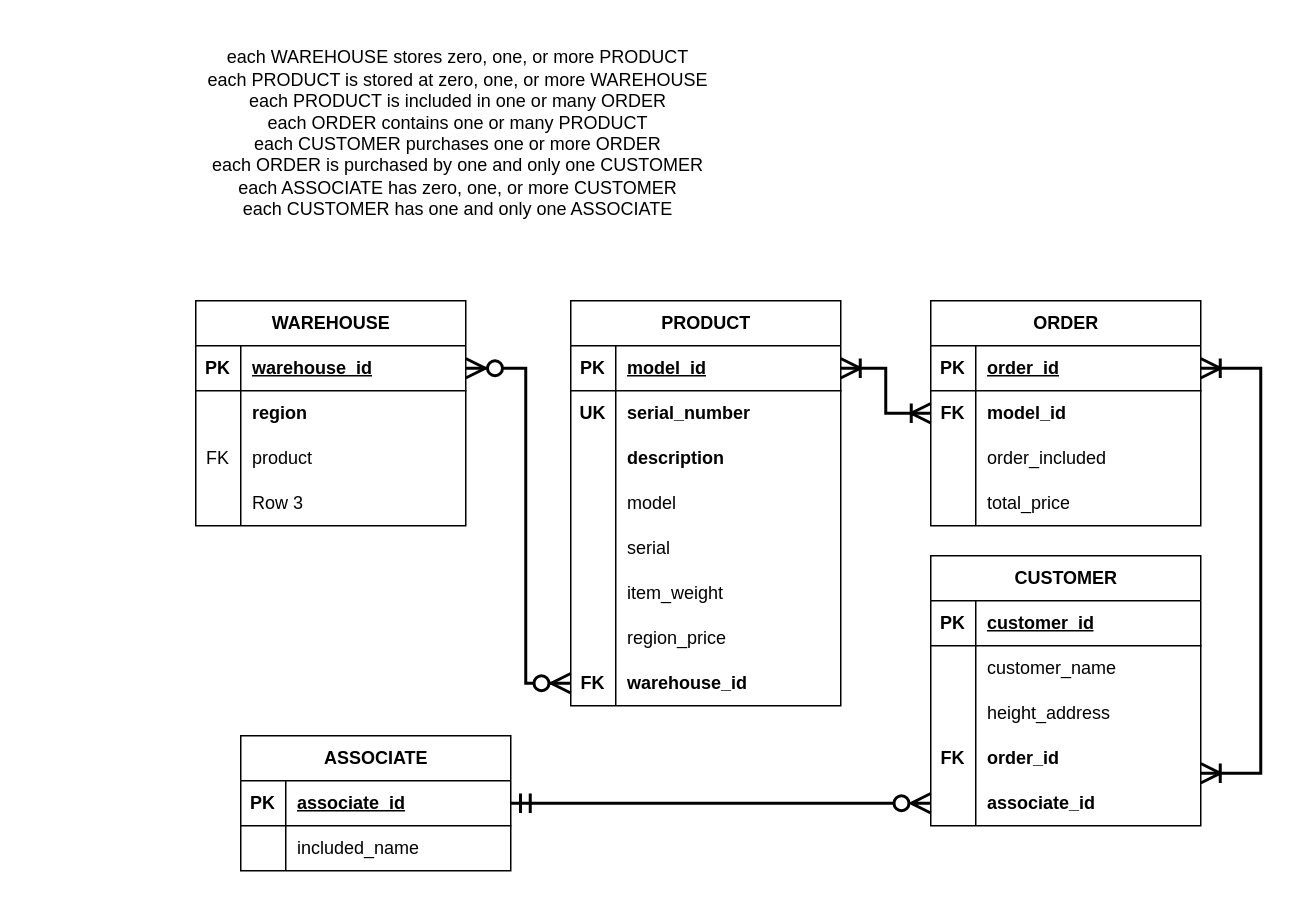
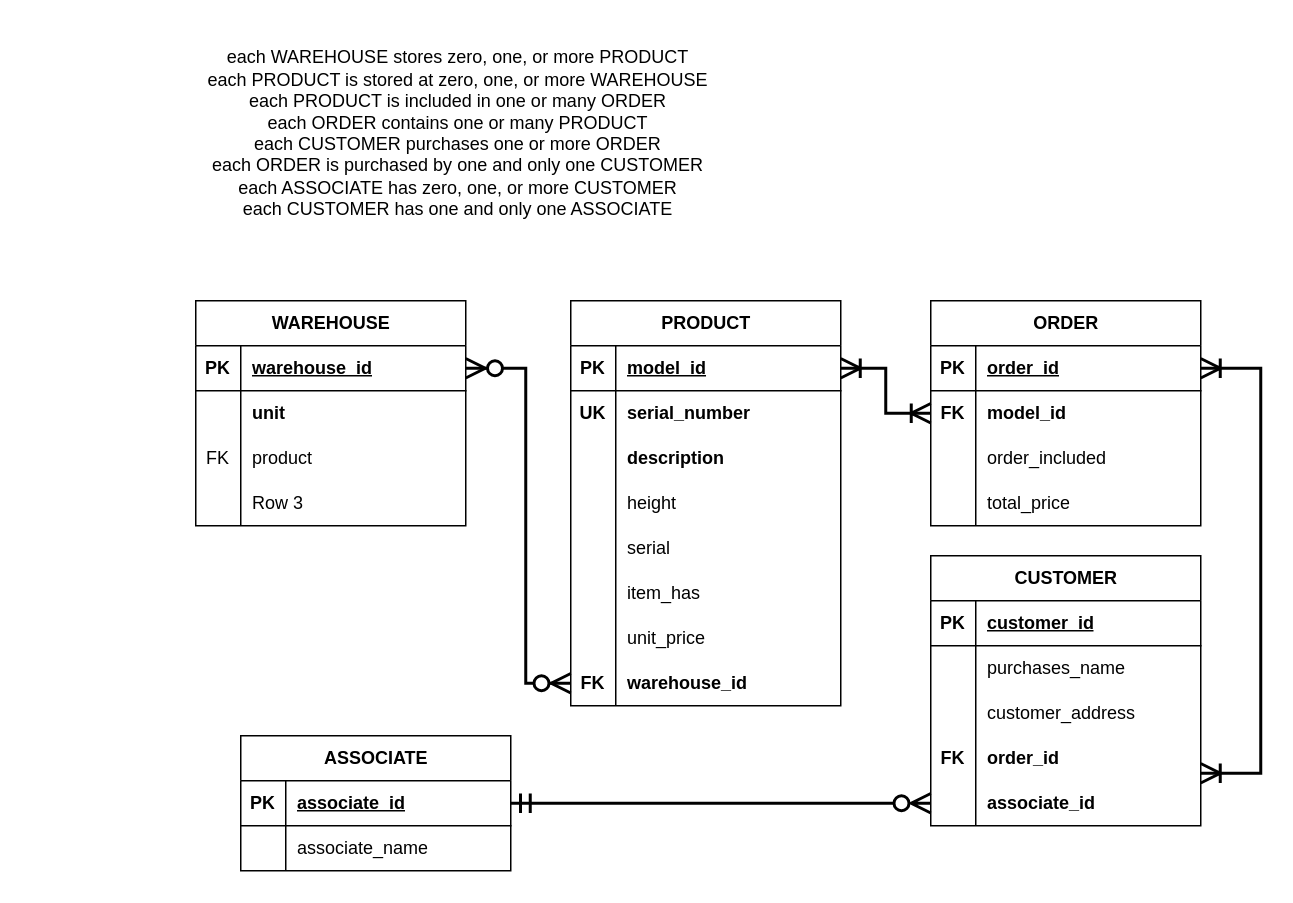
- <mxCell id="50" value="&lt;b&gt;region&lt;/b&gt;" style="shape=partialRectangle;connectable=0;fillColor=none;top=0;left=0;bottom=0;right=0;align=left;spacingLeft=6;overflow=hidden;whiteSpace=wrap;html=1;" parent="48" vertex="1"><mxGeometry x="30" width="150" height="30" as="geometry"><mxRectangle width="150" height="30" as="alternateBounds" /></mxGeometry></mxCell>
+ <mxCell id="50" value="&lt;b&gt;unit&lt;/b&gt;" style="shape=partialRectangle;connectable=0;fillColor=none;top=0;left=0;bottom=0;right=0;align=left;spacingLeft=6;overflow=hidden;whiteSpace=wrap;html=1;" parent="48" vertex="1"><mxGeometry x="30" width="150" height="30" as="geometry"><mxRectangle width="150" height="30" as="alternateBounds" /></mxGeometry></mxCell>
- <mxCell id="15" value="model" style="shape=partialRectangle;connectable=0;fillColor=none;top=0;left=0;bottom=0;right=0;align=left;spacingLeft=6;overflow=hidden;whiteSpace=wrap;html=1;" parent="13" vertex="1"><mxGeometry x="30" width="150" height="30" as="geometry"><mxRectangle width="150" height="30" as="alternateBounds" /></mxGeometry></mxCell>
+ <mxCell id="15" value="height" style="shape=partialRectangle;connectable=0;fillColor=none;top=0;left=0;bottom=0;right=0;align=left;spacingLeft=6;overflow=hidden;whiteSpace=wrap;html=1;" parent="13" vertex="1"><mxGeometry x="30" width="150" height="30" as="geometry"><mxRectangle width="150" height="30" as="alternateBounds" /></mxGeometry></mxCell>
- <mxCell id="21" value="item_weight" style="shape=partialRectangle;connectable=0;fillColor=none;top=0;left=0;bottom=0;right=0;align=left;spacingLeft=6;overflow=hidden;whiteSpace=wrap;html=1;" parent="19" vertex="1"><mxGeometry x="30" width="150" height="30" as="geometry"><mxRectangle width="150" height="30" as="alternateBounds" /></mxGeometry></mxCell>
+ <mxCell id="21" value="item_has" style="shape=partialRectangle;connectable=0;fillColor=none;top=0;left=0;bottom=0;right=0;align=left;spacingLeft=6;overflow=hidden;whiteSpace=wrap;html=1;" parent="19" vertex="1"><mxGeometry x="30" width="150" height="30" as="geometry"><mxRectangle width="150" height="30" as="alternateBounds" /></mxGeometry></mxCell>
- <mxCell id="24" value="region_price" style="shape=partialRectangle;connectable=0;fillColor=none;top=0;left=0;bottom=0;right=0;align=left;spacingLeft=6;overflow=hidden;whiteSpace=wrap;html=1;" parent="22" vertex="1"><mxGeometry x="30" width="150" height="30" as="geometry"><mxRectangle width="150" height="30" as="alternateBounds" /></mxGeometry></mxCell>
+ <mxCell id="24" value="unit_price" style="shape=partialRectangle;connectable=0;fillColor=none;top=0;left=0;bottom=0;right=0;align=left;spacingLeft=6;overflow=hidden;whiteSpace=wrap;html=1;" parent="22" vertex="1"><mxGeometry x="30" width="150" height="30" as="geometry"><mxRectangle width="150" height="30" as="alternateBounds" /></mxGeometry></mxCell>
- <mxCell id="34" value="customer_name" style="shape=partialRectangle;connectable=0;fillColor=none;top=0;left=0;bottom=0;right=0;align=left;spacingLeft=6;overflow=hidden;whiteSpace=wrap;html=1;" parent="32" vertex="1"><mxGeometry x="30" width="150" height="30" as="geometry"><mxRectangle width="150" height="30" as="alternateBounds" /></mxGeometry></mxCell>
+ <mxCell id="34" value="purchases_name" style="shape=partialRectangle;connectable=0;fillColor=none;top=0;left=0;bottom=0;right=0;align=left;spacingLeft=6;overflow=hidden;whiteSpace=wrap;html=1;" parent="32" vertex="1"><mxGeometry x="30" width="150" height="30" as="geometry"><mxRectangle width="150" height="30" as="alternateBounds" /></mxGeometry></mxCell>
- <mxCell id="37" value="height_address" style="shape=partialRectangle;connectable=0;fillColor=none;top=0;left=0;bottom=0;right=0;align=left;spacingLeft=6;overflow=hidden;whiteSpace=wrap;html=1;" parent="35" vertex="1"><mxGeometry x="30" width="150" height="30" as="geometry"><mxRectangle width="150" height="30" as="alternateBounds" /></mxGeometry></mxCell>
+ <mxCell id="37" value="customer_address" style="shape=partialRectangle;connectable=0;fillColor=none;top=0;left=0;bottom=0;right=0;align=left;spacingLeft=6;overflow=hidden;whiteSpace=wrap;html=1;" parent="35" vertex="1"><mxGeometry x="30" width="150" height="30" as="geometry"><mxRectangle width="150" height="30" as="alternateBounds" /></mxGeometry></mxCell>
- <mxCell id="76" value="included_name" style="shape=partialRectangle;connectable=0;fillColor=none;top=0;left=0;bottom=0;right=0;align=left;spacingLeft=6;overflow=hidden;whiteSpace=wrap;html=1;" parent="74" vertex="1"><mxGeometry x="30" width="150" height="30" as="geometry"><mxRectangle width="150" height="30" as="alternateBounds" /></mxGeometry></mxCell>
+ <mxCell id="76" value="associate_name" style="shape=partialRectangle;connectable=0;fillColor=none;top=0;left=0;bottom=0;right=0;align=left;spacingLeft=6;overflow=hidden;whiteSpace=wrap;html=1;" parent="74" vertex="1"><mxGeometry x="30" width="150" height="30" as="geometry"><mxRectangle width="150" height="30" as="alternateBounds" /></mxGeometry></mxCell>
